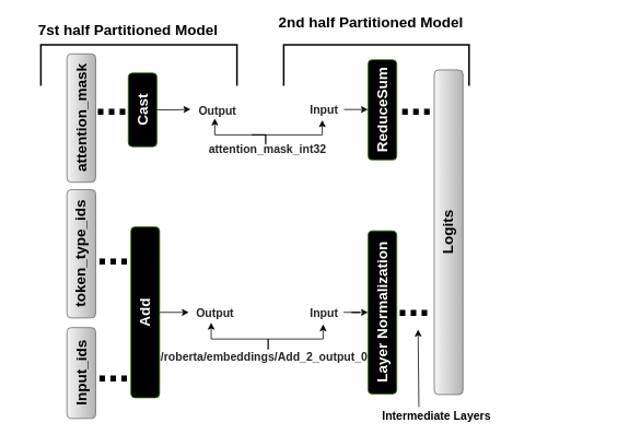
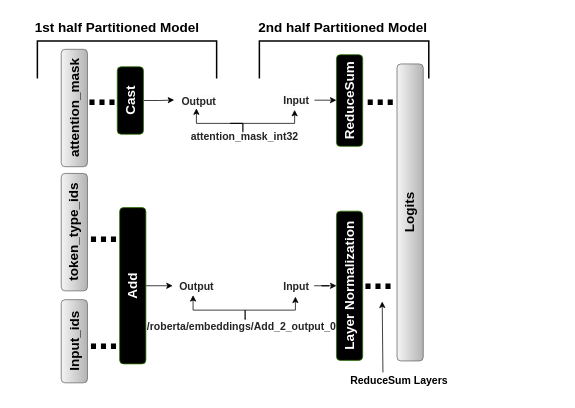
- <mxCell id="22" value="&lt;font style=&quot;font-size: 18px;&quot;&gt;2nd half Partitioned Model&lt;/font&gt;" style="text;html=1;align=center;verticalAlign=middle;resizable=0;points=[];autosize=1;strokeColor=none;fillColor=none;fontSize=14;fontStyle=1" parent="1" vertex="1"><mxGeometry x="329.5" y="10" width="243" height="34" as="geometry" /></mxCell>
+ <mxCell id="22" value="&lt;font style=&quot;font-size: 18px;&quot;&gt;2nd half Partitioned Model&lt;/font&gt;" style="text;html=1;align=center;verticalAlign=middle;resizable=0;points=[];autosize=1;strokeColor=none;fillColor=none;fontSize=14;fontStyle=1" parent="1" vertex="1"><mxGeometry x="334.5" y="20" width="243" height="34" as="geometry" /></mxCell>
- <mxCell id="21" value="&lt;font style=&quot;font-size: 18px;&quot;&gt;7st half Partitioned Model&lt;/font&gt;" style="text;html=1;align=center;verticalAlign=middle;resizable=0;points=[];autosize=1;strokeColor=none;fillColor=none;fontSize=14;fontStyle=1" parent="1" vertex="1"><mxGeometry x="36.5" y="20" width="237" height="34" as="geometry" /></mxCell>
+ <mxCell id="21" value="&lt;font style=&quot;font-size: 18px;&quot;&gt;1st half Partitioned Model&lt;/font&gt;" style="text;html=1;align=center;verticalAlign=middle;resizable=0;points=[];autosize=1;strokeColor=none;fillColor=none;fontSize=14;fontStyle=1" parent="1" vertex="1"><mxGeometry x="36.5" y="20" width="237" height="34" as="geometry" /></mxCell>
- <mxCell id="19" value="&lt;font style=&quot;font-size: 14px;&quot;&gt;Intermediate Layers&lt;/font&gt;" style="text;html=1;align=center;verticalAlign=middle;resizable=0;points=[];autosize=1;strokeColor=none;fillColor=none;fontSize=14;fontStyle=1" parent="1" vertex="1"><mxGeometry x="459.75" y="492.49" width="142" height="29" as="geometry" /></mxCell>
+ <mxCell id="19" value="&lt;font style=&quot;font-size: 14px;&quot;&gt;ReduceSum Layers&lt;/font&gt;" style="text;html=1;align=center;verticalAlign=middle;resizable=0;points=[];autosize=1;strokeColor=none;fillColor=none;fontSize=14;fontStyle=1" parent="1" vertex="1"><mxGeometry x="459.75" y="492.49" width="142" height="29" as="geometry" /></mxCell>
